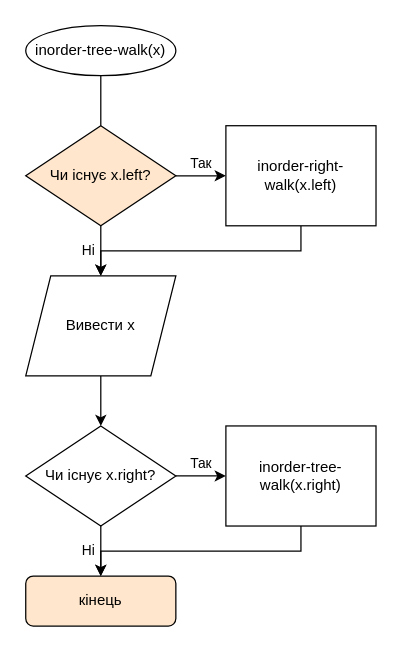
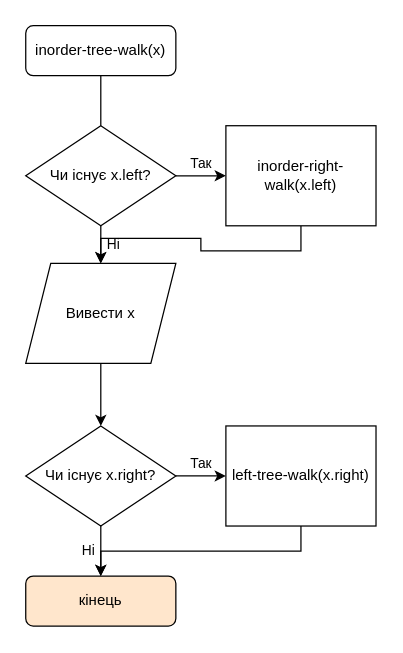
- <mxCell id="3" value="inorder-tree-walk(x)" style="ellipse;whiteSpace=wrap;html=1;" vertex="1" parent="1"><mxGeometry x="20" y="20" width="120" height="40" as="geometry" /></mxCell>
+ <mxCell id="3" value="inorder-tree-walk(x)" style="rounded=1;whiteSpace=wrap;html=1;" vertex="1" parent="1"><mxGeometry x="20" y="20" width="120" height="40" as="geometry" /></mxCell>
- <mxCell id="6" value="Чи існує x.left?" style="rhombus;whiteSpace=wrap;html=1;fillColor=#ffe6cc;" vertex="1" parent="1"><mxGeometry x="20" y="100" width="120" height="80" as="geometry" /></mxCell>
+ <mxCell id="6" value="Чи існує x.left?" style="rhombus;whiteSpace=wrap;html=1;" vertex="1" parent="1"><mxGeometry x="20" y="100" width="120" height="80" as="geometry" /></mxCell>
- <mxCell id="8" value="Вивести x" style="shape=parallelogram;perimeter=parallelogramPerimeter;whiteSpace=wrap;html=1;fixedSize=1;size=20;" vertex="1" parent="1"><mxGeometry x="20" y="220" width="120" height="80" as="geometry" /></mxCell>
+ <mxCell id="8" value="Вивести x" style="shape=parallelogram;perimeter=parallelogramPerimeter;whiteSpace=wrap;html=1;fixedSize=1;size=20;" vertex="1" parent="1"><mxGeometry x="20" y="210" width="120" height="80" as="geometry" /></mxCell>
- <mxCell id="16" value="inorder-tree-walk(x.right)" style="rounded=0;whiteSpace=wrap;html=1;" vertex="1" parent="1"><mxGeometry x="180" y="340" width="120" height="80" as="geometry" /></mxCell>
+ <mxCell id="16" value="left-tree-walk(x.right)" style="rounded=0;whiteSpace=wrap;html=1;" vertex="1" parent="1"><mxGeometry x="180" y="340" width="120" height="80" as="geometry" /></mxCell>
